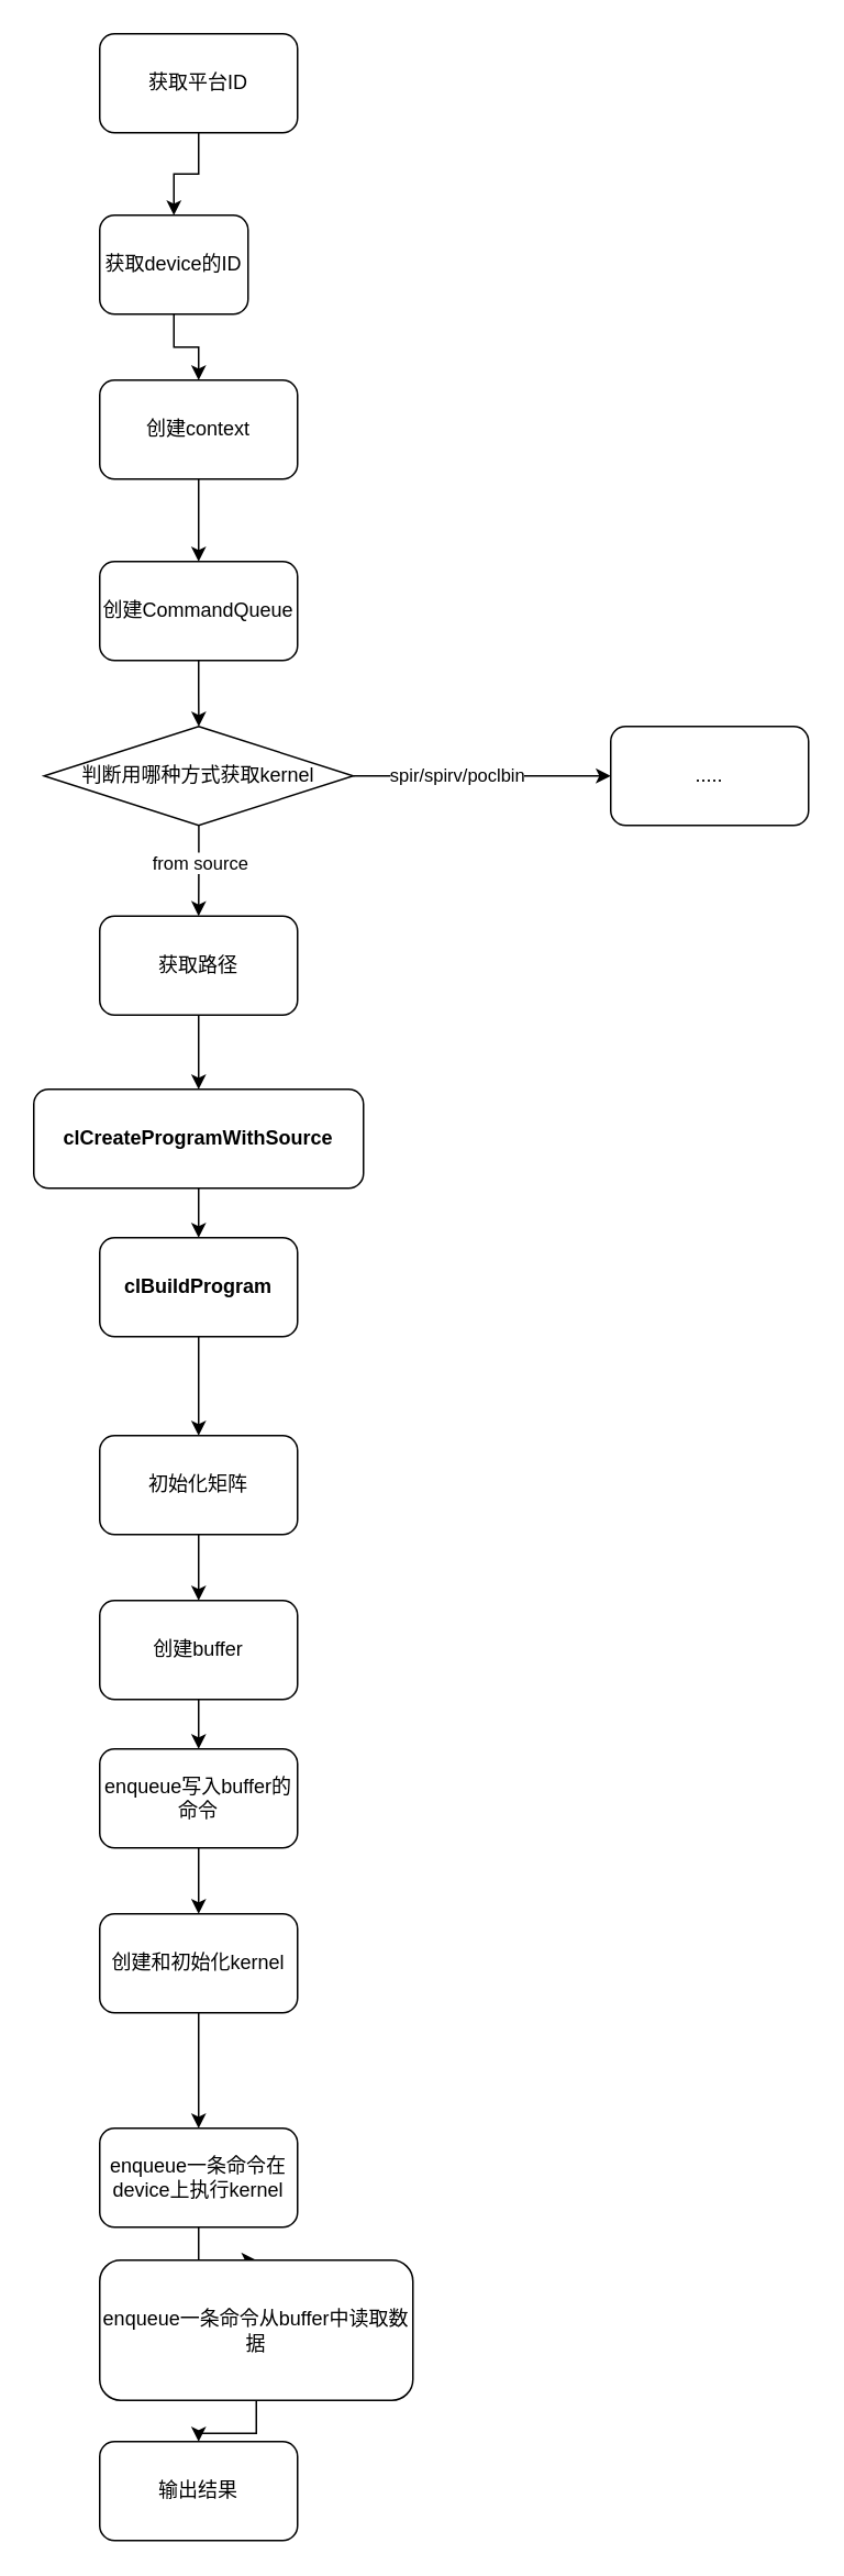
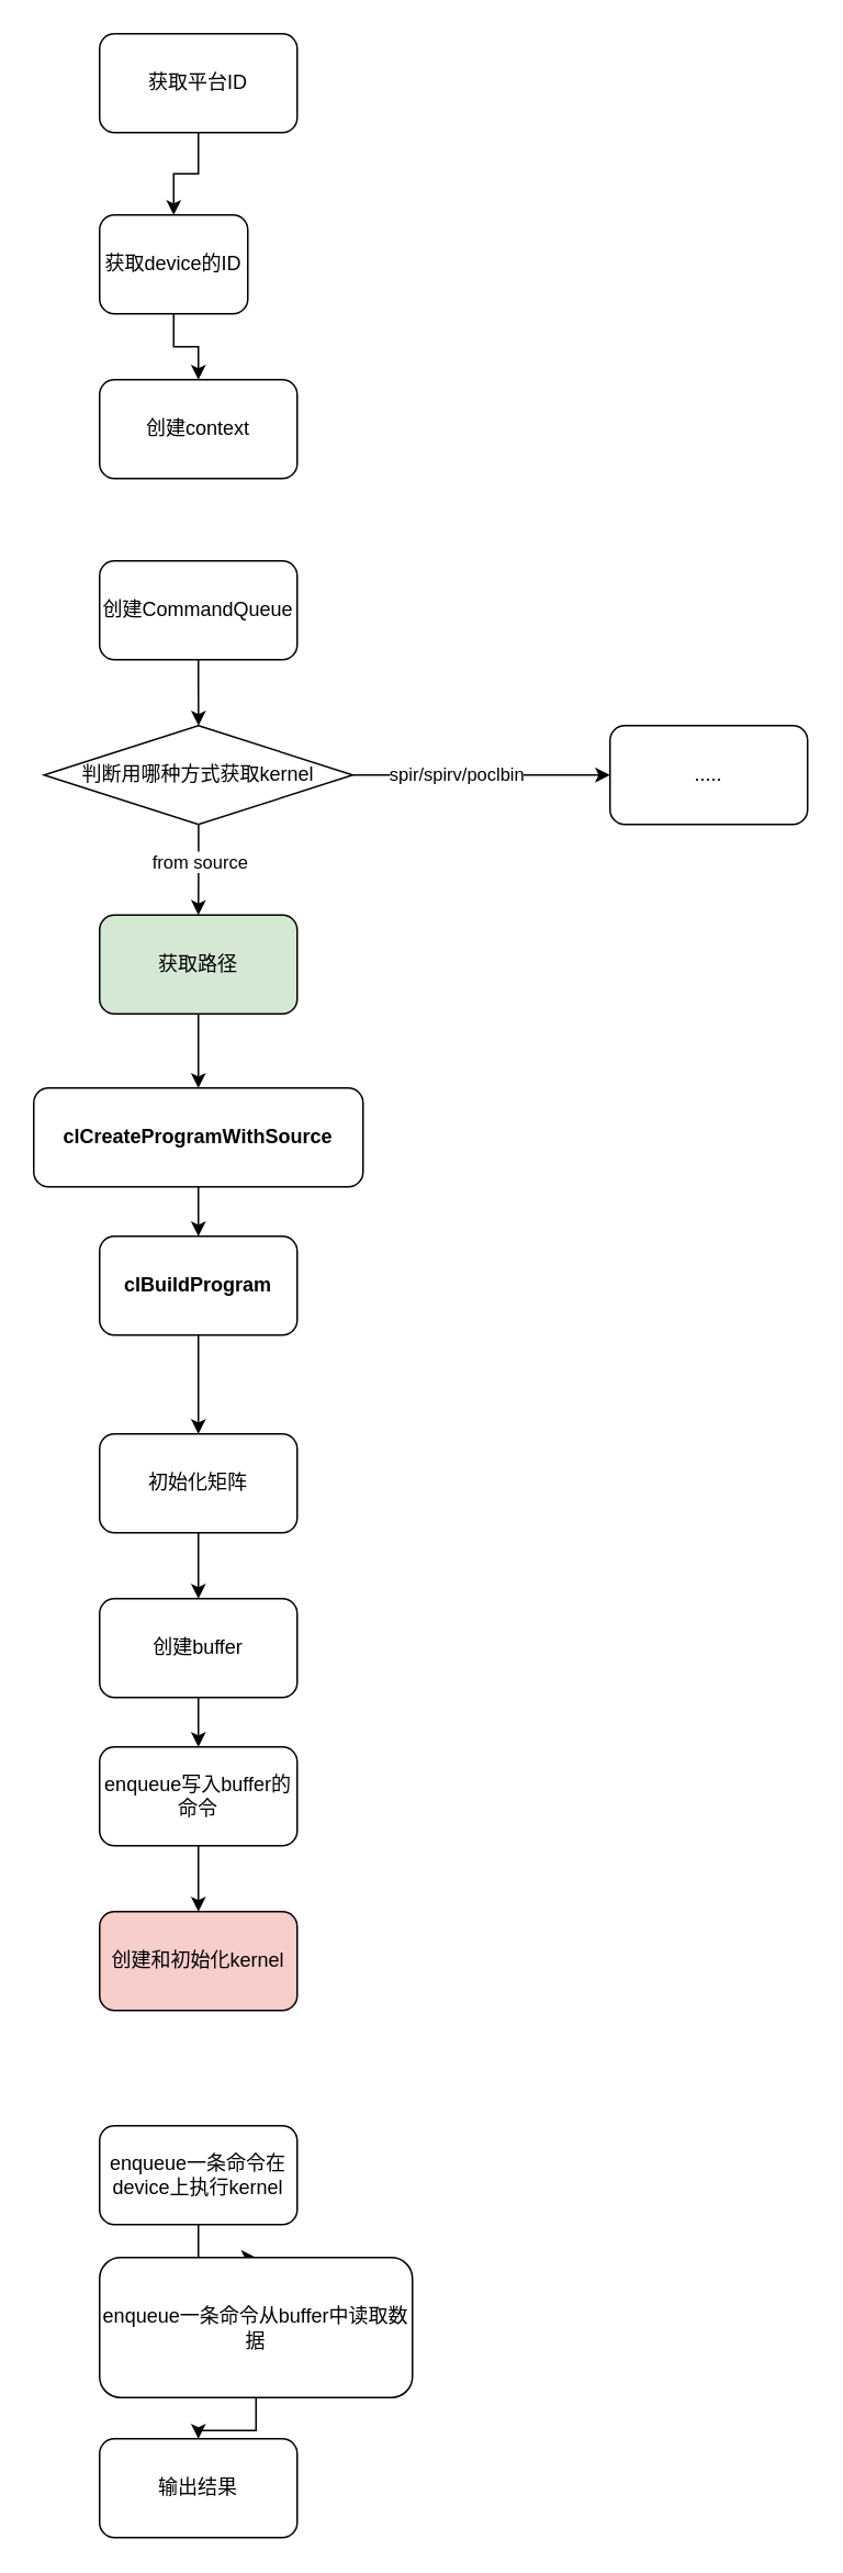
- <mxCell id="6" value="" style="edgeStyle=orthogonalEdgeStyle;rounded=0;orthogonalLoop=1;jettySize=auto;html=1;" parent="1" source="7" target="9" edge="1"><mxGeometry relative="1" as="geometry" /></mxCell>
- <mxCell id="16" value="获取路径" style="rounded=1;whiteSpace=wrap;html=1;" parent="1" vertex="1"><mxGeometry x="60" y="555" width="120" height="60" as="geometry" /></mxCell>
+ <mxCell id="16" value="获取路径" style="rounded=1;whiteSpace=wrap;html=1;fillColor=#d5e8d4;" parent="1" vertex="1"><mxGeometry x="60" y="555" width="120" height="60" as="geometry" /></mxCell>
- <mxCell id="29" value="创建和初始化kernel" style="whiteSpace=wrap;html=1;rounded=1;" vertex="1" parent="1"><mxGeometry x="60" y="1160" width="120" height="60" as="geometry" /></mxCell>
+ <mxCell id="29" value="创建和初始化kernel" style="whiteSpace=wrap;html=1;rounded=1;fillColor=#f8cecc;" vertex="1" parent="1"><mxGeometry x="60" y="1160" width="120" height="60" as="geometry" /></mxCell>
- <mxCell id="28" value="" style="edgeStyle=orthogonalEdgeStyle;rounded=0;orthogonalLoop=1;jettySize=auto;html=1;" edge="1" parent="1" source="29" target="31"><mxGeometry relative="1" as="geometry" /></mxCell>
